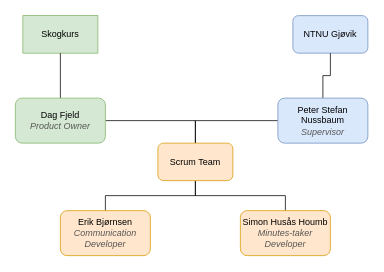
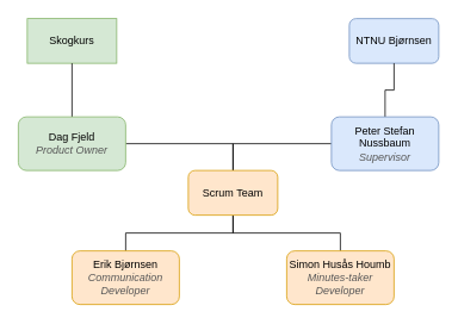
- <mxCell id="10" value="&lt;div&gt;NTNU Gjøvik&lt;/div&gt;" style="rounded=1;whiteSpace=wrap;html=1;fillColor=#dae8fc;strokeColor=#6c8ebf;" parent="1" vertex="1"><mxGeometry x="390" y="20" width="100" height="50" as="geometry" /></mxCell>
+ <mxCell id="10" value="&lt;div&gt;NTNU Bjørnsen&lt;/div&gt;" style="rounded=1;whiteSpace=wrap;html=1;fillColor=#dae8fc;strokeColor=#6c8ebf;" parent="1" vertex="1"><mxGeometry x="390" y="20" width="100" height="50" as="geometry" /></mxCell>
